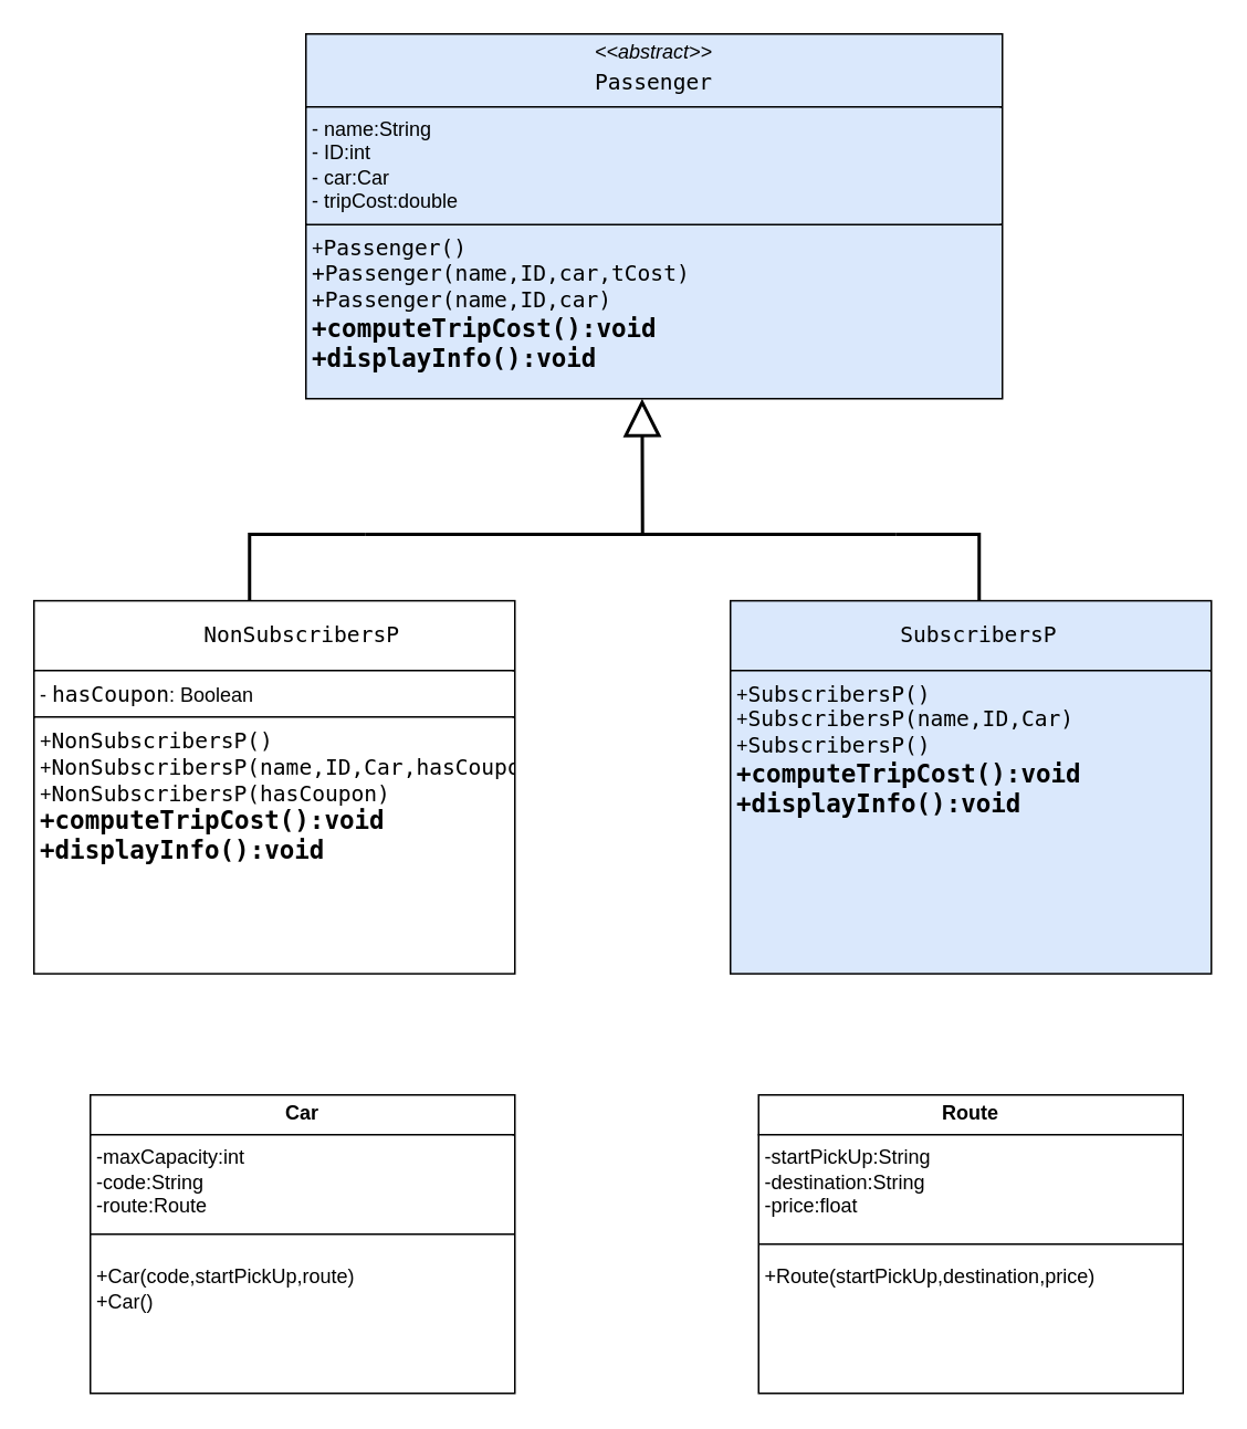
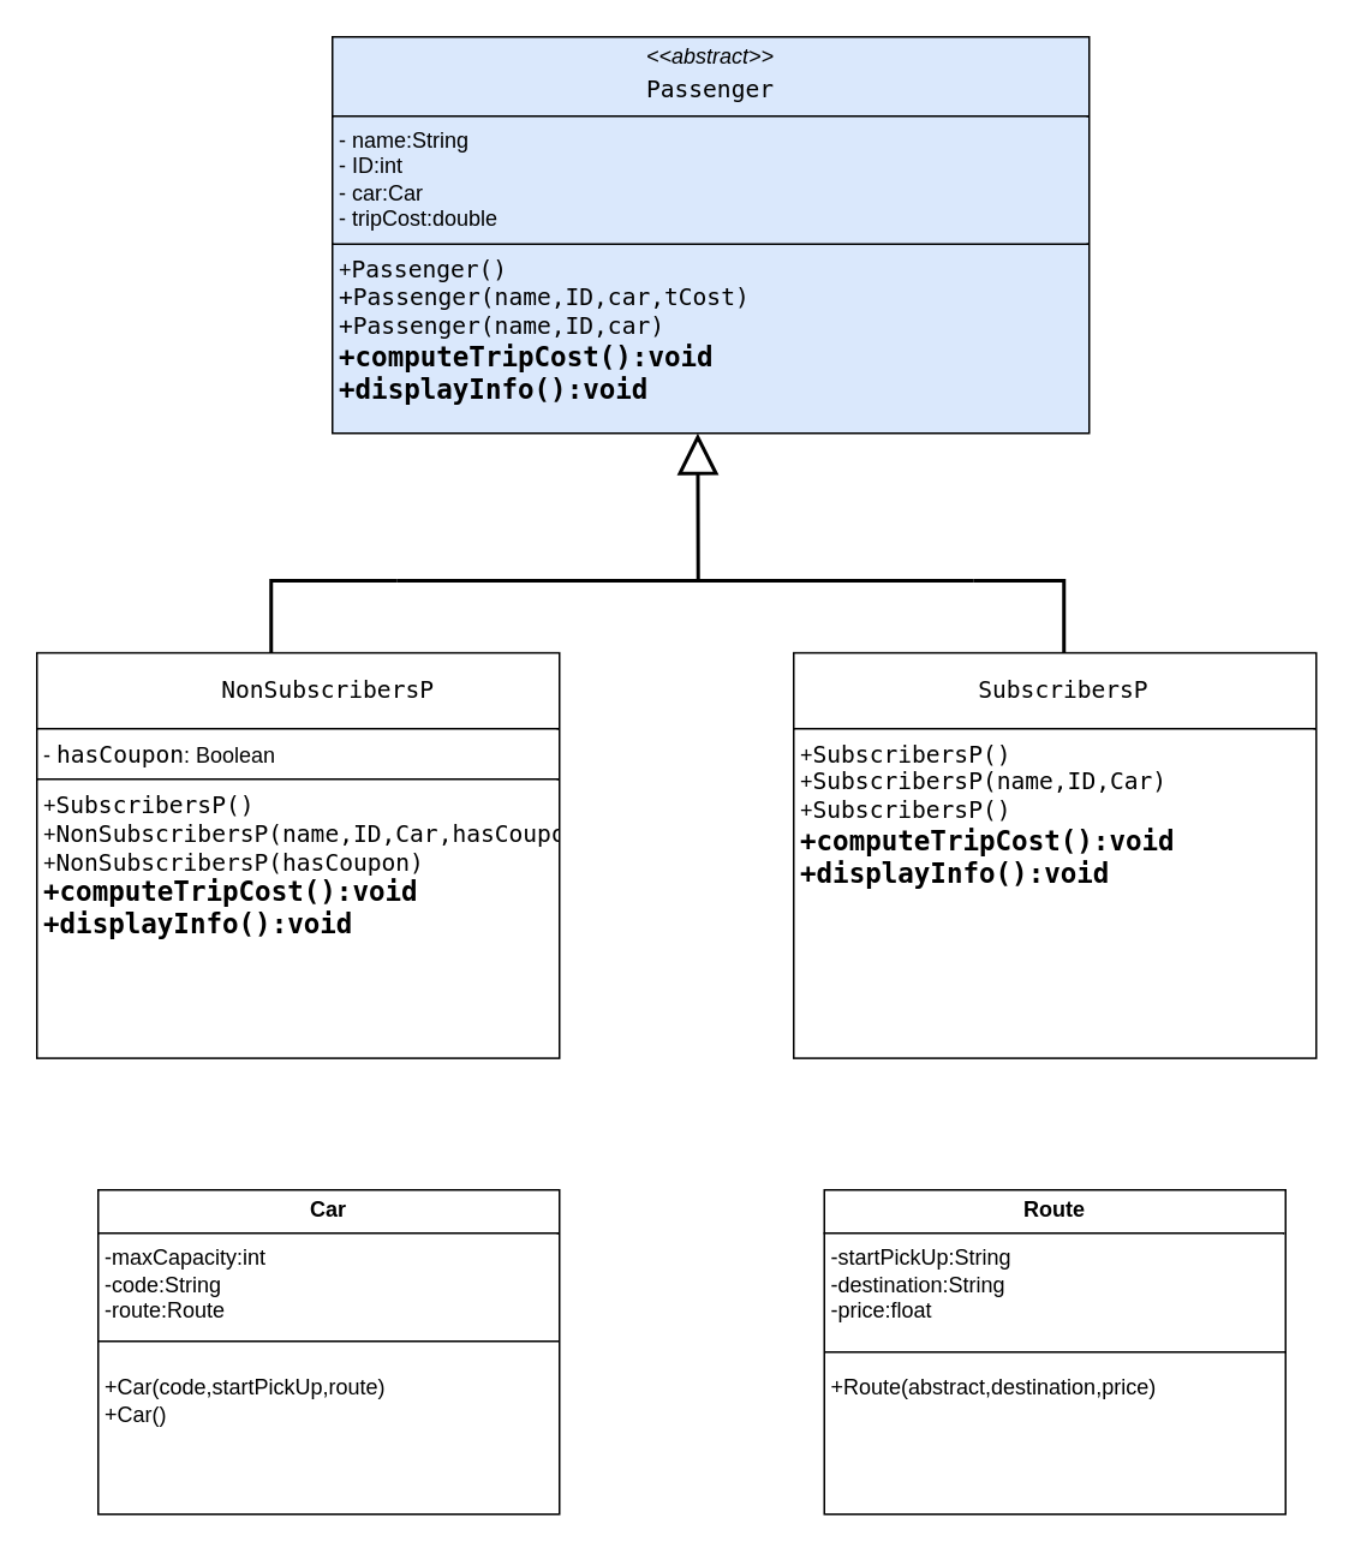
- <mxCell id="5" value="&lt;blockquote style=&quot;margin: 0 0 0 40px; border: none; padding: 0px;&quot;&gt;&lt;div style=&quot;&quot;&gt;&lt;pre style=&quot;font-family: &amp;quot;JetBrains Mono&amp;quot;, monospace; font-size: 9.8pt;&quot;&gt;&lt;span style=&quot;white-space: pre;&quot;&gt;&#09;&lt;/span&gt;NonSubscribersP&lt;/pre&gt;&lt;/div&gt;&lt;/blockquote&gt;&lt;hr size=&quot;1&quot; style=&quot;border-style:solid;&quot;&gt;&lt;p style=&quot;margin:0px;margin-left:4px;&quot;&gt;-&amp;nbsp;&lt;span style=&quot;font-family: &amp;quot;JetBrains Mono&amp;quot;, monospace; font-size: 9.8pt;&quot;&gt;hasCoupon&lt;/span&gt;: Boolean&lt;/p&gt;&lt;hr size=&quot;1&quot; style=&quot;border-style:solid;&quot;&gt;&lt;p style=&quot;margin:0px;margin-left:4px;&quot;&gt;+&lt;span style=&quot;font-family: &amp;quot;JetBrains Mono&amp;quot;, monospace; font-size: 9.8pt;&quot;&gt;NonSubscribersP()&lt;/span&gt;&lt;/p&gt;&lt;p style=&quot;margin: 0px 0px 0px 4px;&quot;&gt;+&lt;span style=&quot;font-family: &amp;quot;JetBrains Mono&amp;quot;, monospace; font-size: 9.8pt;&quot;&gt;NonSubscribersP(name,ID,Car,&lt;/span&gt;&lt;span style=&quot;font-family: &amp;quot;JetBrains Mono&amp;quot;, monospace; font-size: 13.067px; background-color: initial;&quot;&gt;hasCoupon&lt;/span&gt;&lt;span style=&quot;font-family: &amp;quot;JetBrains Mono&amp;quot;, monospace; font-size: 9.8pt; background-color: initial;&quot;&gt;)&lt;/span&gt;&lt;/p&gt;&lt;div&gt;&lt;p style=&quot;margin: 0px 0px 0px 4px;&quot;&gt;+&lt;span style=&quot;font-family: &amp;quot;JetBrains Mono&amp;quot;, monospace; font-size: 9.8pt;&quot;&gt;NonSubscribersP(&lt;/span&gt;&lt;span style=&quot;font-family: &amp;quot;JetBrains Mono&amp;quot;, monospace; font-size: 13.067px; background-color: initial;&quot;&gt;hasCoupon&lt;/span&gt;&lt;span style=&quot;font-family: &amp;quot;JetBrains Mono&amp;quot;, monospace; font-size: 9.8pt; background-color: initial;&quot;&gt;)&lt;/span&gt;&lt;/p&gt;&lt;p style=&quot;margin: 0px 0px 0px 4px;&quot;&gt;&lt;b style=&quot;font-size: 15px; background-color: initial;&quot;&gt;&lt;span style=&quot;font-family: &amp;quot;JetBrains Mono&amp;quot;, monospace;&quot;&gt;+&lt;/span&gt;&lt;span style=&quot;font-family: &amp;quot;JetBrains Mono&amp;quot;, monospace;&quot;&gt;computeTripCost():void&lt;/span&gt;&lt;/b&gt;&lt;br&gt;&lt;/p&gt;&lt;p style=&quot;margin: 0px 0px 0px 4px; font-size: 15px;&quot;&gt;&lt;b&gt;&lt;span style=&quot;font-family: &amp;quot;JetBrains Mono&amp;quot;, monospace;&quot;&gt;+&lt;/span&gt;&lt;/b&gt;&lt;b style=&quot;background-color: initial;&quot;&gt;&lt;span style=&quot;font-family: &amp;quot;JetBrains Mono&amp;quot;, monospace;&quot;&gt;displayInfo():void&lt;/span&gt;&lt;/b&gt;&lt;/p&gt;&lt;p style=&quot;margin: 0px 0px 0px 4px; font-size: 15px;&quot;&gt;&lt;br&gt;&lt;/p&gt;&lt;p style=&quot;margin: 0px 0px 0px 4px;&quot;&gt;&lt;span style=&quot;background-color: initial; font-family: &amp;quot;JetBrains Mono&amp;quot;, monospace; font-size: 13.067px;&quot;&gt;&lt;br&gt;&lt;/span&gt;&lt;/p&gt;&lt;/div&gt;&lt;div&gt;&lt;span style=&quot;background-color: initial; font-family: &amp;quot;JetBrains Mono&amp;quot;, monospace; font-size: 9.8pt;&quot;&gt;&lt;br&gt;&lt;/span&gt;&lt;/div&gt;&lt;div&gt;&lt;span style=&quot;font-family: &amp;quot;JetBrains Mono&amp;quot;, monospace; font-size: 9.8pt; background-color: initial;&quot;&gt;&lt;br&gt;&lt;/span&gt;&lt;/div&gt;" style="verticalAlign=top;align=left;overflow=fill;html=1;whiteSpace=wrap;" vertex="1" parent="1"><mxGeometry x="20" y="361.9" width="290" height="225" as="geometry" /></mxCell>
+ <mxCell id="5" value="&lt;blockquote style=&quot;margin: 0 0 0 40px; border: none; padding: 0px;&quot;&gt;&lt;div style=&quot;&quot;&gt;&lt;pre style=&quot;font-family: &amp;quot;JetBrains Mono&amp;quot;, monospace; font-size: 9.8pt;&quot;&gt;&lt;span style=&quot;white-space: pre;&quot;&gt;&#09;&lt;/span&gt;NonSubscribersP&lt;/pre&gt;&lt;/div&gt;&lt;/blockquote&gt;&lt;hr size=&quot;1&quot; style=&quot;border-style:solid;&quot;&gt;&lt;p style=&quot;margin:0px;margin-left:4px;&quot;&gt;-&amp;nbsp;&lt;span style=&quot;font-family: &amp;quot;JetBrains Mono&amp;quot;, monospace; font-size: 9.8pt;&quot;&gt;hasCoupon&lt;/span&gt;: Boolean&lt;/p&gt;&lt;hr size=&quot;1&quot; style=&quot;border-style:solid;&quot;&gt;&lt;p style=&quot;margin:0px;margin-left:4px;&quot;&gt;+&lt;span style=&quot;font-family: &amp;quot;JetBrains Mono&amp;quot;, monospace; font-size: 9.8pt;&quot;&gt;SubscribersP()&lt;/span&gt;&lt;/p&gt;&lt;p style=&quot;margin: 0px 0px 0px 4px;&quot;&gt;+&lt;span style=&quot;font-family: &amp;quot;JetBrains Mono&amp;quot;, monospace; font-size: 9.8pt;&quot;&gt;NonSubscribersP(name,ID,Car,&lt;/span&gt;&lt;span style=&quot;font-family: &amp;quot;JetBrains Mono&amp;quot;, monospace; font-size: 13.067px; background-color: initial;&quot;&gt;hasCoupon&lt;/span&gt;&lt;span style=&quot;font-family: &amp;quot;JetBrains Mono&amp;quot;, monospace; font-size: 9.8pt; background-color: initial;&quot;&gt;)&lt;/span&gt;&lt;/p&gt;&lt;div&gt;&lt;p style=&quot;margin: 0px 0px 0px 4px;&quot;&gt;+&lt;span style=&quot;font-family: &amp;quot;JetBrains Mono&amp;quot;, monospace; font-size: 9.8pt;&quot;&gt;NonSubscribersP(&lt;/span&gt;&lt;span style=&quot;font-family: &amp;quot;JetBrains Mono&amp;quot;, monospace; font-size: 13.067px; background-color: initial;&quot;&gt;hasCoupon&lt;/span&gt;&lt;span style=&quot;font-family: &amp;quot;JetBrains Mono&amp;quot;, monospace; font-size: 9.8pt; background-color: initial;&quot;&gt;)&lt;/span&gt;&lt;/p&gt;&lt;p style=&quot;margin: 0px 0px 0px 4px;&quot;&gt;&lt;b style=&quot;font-size: 15px; background-color: initial;&quot;&gt;&lt;span style=&quot;font-family: &amp;quot;JetBrains Mono&amp;quot;, monospace;&quot;&gt;+&lt;/span&gt;&lt;span style=&quot;font-family: &amp;quot;JetBrains Mono&amp;quot;, monospace;&quot;&gt;computeTripCost():void&lt;/span&gt;&lt;/b&gt;&lt;br&gt;&lt;/p&gt;&lt;p style=&quot;margin: 0px 0px 0px 4px; font-size: 15px;&quot;&gt;&lt;b&gt;&lt;span style=&quot;font-family: &amp;quot;JetBrains Mono&amp;quot;, monospace;&quot;&gt;+&lt;/span&gt;&lt;/b&gt;&lt;b style=&quot;background-color: initial;&quot;&gt;&lt;span style=&quot;font-family: &amp;quot;JetBrains Mono&amp;quot;, monospace;&quot;&gt;displayInfo():void&lt;/span&gt;&lt;/b&gt;&lt;/p&gt;&lt;p style=&quot;margin: 0px 0px 0px 4px; font-size: 15px;&quot;&gt;&lt;br&gt;&lt;/p&gt;&lt;p style=&quot;margin: 0px 0px 0px 4px;&quot;&gt;&lt;span style=&quot;background-color: initial; font-family: &amp;quot;JetBrains Mono&amp;quot;, monospace; font-size: 13.067px;&quot;&gt;&lt;br&gt;&lt;/span&gt;&lt;/p&gt;&lt;/div&gt;&lt;div&gt;&lt;span style=&quot;background-color: initial; font-family: &amp;quot;JetBrains Mono&amp;quot;, monospace; font-size: 9.8pt;&quot;&gt;&lt;br&gt;&lt;/span&gt;&lt;/div&gt;&lt;div&gt;&lt;span style=&quot;font-family: &amp;quot;JetBrains Mono&amp;quot;, monospace; font-size: 9.8pt; background-color: initial;&quot;&gt;&lt;br&gt;&lt;/span&gt;&lt;/div&gt;" style="verticalAlign=top;align=left;overflow=fill;html=1;whiteSpace=wrap;" vertex="1" parent="1"><mxGeometry x="20" y="361.9" width="290" height="225" as="geometry" /></mxCell>
- <mxCell id="7" value="&lt;blockquote style=&quot;margin: 0 0 0 40px; border: none; padding: 0px;&quot;&gt;&lt;div style=&quot;&quot;&gt;&lt;pre style=&quot;font-family: &amp;quot;JetBrains Mono&amp;quot;, monospace; font-size: 9.8pt;&quot;&gt;&lt;span style=&quot;white-space: pre;&quot;&gt;&#09;&lt;/span&gt;SubscribersP&lt;/pre&gt;&lt;/div&gt;&lt;/blockquote&gt;&lt;hr size=&quot;1&quot; style=&quot;border-style:solid;&quot;&gt;&lt;p style=&quot;margin:0px;margin-left:4px;&quot;&gt;&lt;/p&gt;&lt;p style=&quot;margin:0px;margin-left:4px;&quot;&gt;+&lt;span style=&quot;font-family: &amp;quot;JetBrains Mono&amp;quot;, monospace; font-size: 9.8pt; background-color: initial;&quot;&gt;SubscribersP&lt;/span&gt;&lt;span style=&quot;font-family: &amp;quot;JetBrains Mono&amp;quot;, monospace; font-size: 9.8pt; background-color: initial;&quot;&gt;()&lt;/span&gt;&lt;/p&gt;&lt;p style=&quot;margin: 0px 0px 0px 4px;&quot;&gt;+&lt;span style=&quot;font-family: &amp;quot;JetBrains Mono&amp;quot;, monospace; font-size: 9.8pt; background-color: initial;&quot;&gt;SubscribersP&lt;/span&gt;&lt;span style=&quot;background-color: initial; font-family: &amp;quot;JetBrains Mono&amp;quot;, monospace; font-size: 9.8pt;&quot;&gt;(name,ID,Car&lt;/span&gt;&lt;span style=&quot;background-color: initial; font-family: &amp;quot;JetBrains Mono&amp;quot;, monospace; font-size: 9.8pt;&quot;&gt;)&lt;/span&gt;&lt;/p&gt;&lt;div&gt;&lt;p style=&quot;margin: 0px 0px 0px 4px;&quot;&gt;+&lt;span style=&quot;font-family: &amp;quot;JetBrains Mono&amp;quot;, monospace; font-size: 9.8pt; background-color: initial;&quot;&gt;SubscribersP&lt;/span&gt;&lt;span style=&quot;background-color: initial; font-family: &amp;quot;JetBrains Mono&amp;quot;, monospace; font-size: 9.8pt;&quot;&gt;(&lt;/span&gt;&lt;span style=&quot;background-color: initial; font-family: &amp;quot;JetBrains Mono&amp;quot;, monospace; font-size: 9.8pt;&quot;&gt;)&lt;/span&gt;&lt;/p&gt;&lt;p style=&quot;margin: 0px 0px 0px 4px;&quot;&gt;&lt;b style=&quot;font-size: 15px; background-color: initial;&quot;&gt;&lt;span style=&quot;font-family: &amp;quot;JetBrains Mono&amp;quot;, monospace;&quot;&gt;+&lt;/span&gt;&lt;span style=&quot;font-family: &amp;quot;JetBrains Mono&amp;quot;, monospace;&quot;&gt;computeTripCost():void&lt;/span&gt;&lt;/b&gt;&lt;br&gt;&lt;/p&gt;&lt;p style=&quot;margin: 0px 0px 0px 4px; font-size: 15px;&quot;&gt;&lt;b&gt;&lt;span style=&quot;font-family: &amp;quot;JetBrains Mono&amp;quot;, monospace;&quot;&gt;+&lt;/span&gt;&lt;/b&gt;&lt;b style=&quot;background-color: initial;&quot;&gt;&lt;span style=&quot;font-family: &amp;quot;JetBrains Mono&amp;quot;, monospace;&quot;&gt;displayInfo():void&lt;/span&gt;&lt;/b&gt;&lt;/p&gt;&lt;p style=&quot;margin: 0px 0px 0px 4px; font-size: 15px;&quot;&gt;&lt;br&gt;&lt;/p&gt;&lt;p style=&quot;margin: 0px 0px 0px 4px;&quot;&gt;&lt;span style=&quot;background-color: initial; font-family: &amp;quot;JetBrains Mono&amp;quot;, monospace; font-size: 13.067px;&quot;&gt;&lt;br&gt;&lt;/span&gt;&lt;/p&gt;&lt;/div&gt;&lt;div&gt;&lt;span style=&quot;background-color: initial; font-family: &amp;quot;JetBrains Mono&amp;quot;, monospace; font-size: 9.8pt;&quot;&gt;&lt;br&gt;&lt;/span&gt;&lt;/div&gt;&lt;div&gt;&lt;span style=&quot;font-family: &amp;quot;JetBrains Mono&amp;quot;, monospace; font-size: 9.8pt; background-color: initial;&quot;&gt;&lt;br&gt;&lt;/span&gt;&lt;/div&gt;" style="verticalAlign=top;align=left;overflow=fill;html=1;whiteSpace=wrap;fillColor=#dae8fc;" vertex="1" parent="1"><mxGeometry x="440" y="361.9" width="290" height="225" as="geometry" /></mxCell>
+ <mxCell id="7" value="&lt;blockquote style=&quot;margin: 0 0 0 40px; border: none; padding: 0px;&quot;&gt;&lt;div style=&quot;&quot;&gt;&lt;pre style=&quot;font-family: &amp;quot;JetBrains Mono&amp;quot;, monospace; font-size: 9.8pt;&quot;&gt;&lt;span style=&quot;white-space: pre;&quot;&gt;&#09;&lt;/span&gt;SubscribersP&lt;/pre&gt;&lt;/div&gt;&lt;/blockquote&gt;&lt;hr size=&quot;1&quot; style=&quot;border-style:solid;&quot;&gt;&lt;p style=&quot;margin:0px;margin-left:4px;&quot;&gt;&lt;/p&gt;&lt;p style=&quot;margin:0px;margin-left:4px;&quot;&gt;+&lt;span style=&quot;font-family: &amp;quot;JetBrains Mono&amp;quot;, monospace; font-size: 9.8pt; background-color: initial;&quot;&gt;SubscribersP&lt;/span&gt;&lt;span style=&quot;font-family: &amp;quot;JetBrains Mono&amp;quot;, monospace; font-size: 9.8pt; background-color: initial;&quot;&gt;()&lt;/span&gt;&lt;/p&gt;&lt;p style=&quot;margin: 0px 0px 0px 4px;&quot;&gt;+&lt;span style=&quot;font-family: &amp;quot;JetBrains Mono&amp;quot;, monospace; font-size: 9.8pt; background-color: initial;&quot;&gt;SubscribersP&lt;/span&gt;&lt;span style=&quot;background-color: initial; font-family: &amp;quot;JetBrains Mono&amp;quot;, monospace; font-size: 9.8pt;&quot;&gt;(name,ID,Car&lt;/span&gt;&lt;span style=&quot;background-color: initial; font-family: &amp;quot;JetBrains Mono&amp;quot;, monospace; font-size: 9.8pt;&quot;&gt;)&lt;/span&gt;&lt;/p&gt;&lt;div&gt;&lt;p style=&quot;margin: 0px 0px 0px 4px;&quot;&gt;+&lt;span style=&quot;font-family: &amp;quot;JetBrains Mono&amp;quot;, monospace; font-size: 9.8pt; background-color: initial;&quot;&gt;SubscribersP&lt;/span&gt;&lt;span style=&quot;background-color: initial; font-family: &amp;quot;JetBrains Mono&amp;quot;, monospace; font-size: 9.8pt;&quot;&gt;(&lt;/span&gt;&lt;span style=&quot;background-color: initial; font-family: &amp;quot;JetBrains Mono&amp;quot;, monospace; font-size: 9.8pt;&quot;&gt;)&lt;/span&gt;&lt;/p&gt;&lt;p style=&quot;margin: 0px 0px 0px 4px;&quot;&gt;&lt;b style=&quot;font-size: 15px; background-color: initial;&quot;&gt;&lt;span style=&quot;font-family: &amp;quot;JetBrains Mono&amp;quot;, monospace;&quot;&gt;+&lt;/span&gt;&lt;span style=&quot;font-family: &amp;quot;JetBrains Mono&amp;quot;, monospace;&quot;&gt;computeTripCost():void&lt;/span&gt;&lt;/b&gt;&lt;br&gt;&lt;/p&gt;&lt;p style=&quot;margin: 0px 0px 0px 4px; font-size: 15px;&quot;&gt;&lt;b&gt;&lt;span style=&quot;font-family: &amp;quot;JetBrains Mono&amp;quot;, monospace;&quot;&gt;+&lt;/span&gt;&lt;/b&gt;&lt;b style=&quot;background-color: initial;&quot;&gt;&lt;span style=&quot;font-family: &amp;quot;JetBrains Mono&amp;quot;, monospace;&quot;&gt;displayInfo():void&lt;/span&gt;&lt;/b&gt;&lt;/p&gt;&lt;p style=&quot;margin: 0px 0px 0px 4px; font-size: 15px;&quot;&gt;&lt;br&gt;&lt;/p&gt;&lt;p style=&quot;margin: 0px 0px 0px 4px;&quot;&gt;&lt;span style=&quot;background-color: initial; font-family: &amp;quot;JetBrains Mono&amp;quot;, monospace; font-size: 13.067px;&quot;&gt;&lt;br&gt;&lt;/span&gt;&lt;/p&gt;&lt;/div&gt;&lt;div&gt;&lt;span style=&quot;background-color: initial; font-family: &amp;quot;JetBrains Mono&amp;quot;, monospace; font-size: 9.8pt;&quot;&gt;&lt;br&gt;&lt;/span&gt;&lt;/div&gt;&lt;div&gt;&lt;span style=&quot;font-family: &amp;quot;JetBrains Mono&amp;quot;, monospace; font-size: 9.8pt; background-color: initial;&quot;&gt;&lt;br&gt;&lt;/span&gt;&lt;/div&gt;" style="verticalAlign=top;align=left;overflow=fill;html=1;whiteSpace=wrap;" vertex="1" parent="1"><mxGeometry x="440" y="361.9" width="290" height="225" as="geometry" /></mxCell>
- <mxCell id="11" value="&lt;p style=&quot;margin:0px;margin-top:4px;text-align:center;&quot;&gt;&lt;b&gt;Route&lt;/b&gt;&lt;/p&gt;&lt;hr size=&quot;1&quot; style=&quot;border-style:solid;&quot;&gt;&lt;p style=&quot;margin:0px;margin-left:4px;&quot;&gt;&lt;/p&gt;&lt;p style=&quot;margin:0px;margin-left:4px;&quot;&gt;&lt;span style=&quot;background-color: initial;&quot;&gt;-startPickUp:String&lt;/span&gt;&lt;br&gt;&lt;/p&gt;&lt;p style=&quot;margin:0px;margin-left:4px;&quot;&gt;-destination:String&amp;nbsp;&lt;/p&gt;&lt;p style=&quot;margin:0px;margin-left:4px;&quot;&gt;-price:float&lt;/p&gt;&lt;p style=&quot;margin:0px;margin-left:4px;&quot;&gt;&lt;br&gt;&lt;/p&gt;&lt;p style=&quot;margin:0px;margin-left:4px;&quot;&gt;&lt;br&gt;&lt;/p&gt;&lt;p style=&quot;margin:0px;margin-left:4px;&quot;&gt;+Route(startPickUp,destination,price)&lt;/p&gt;&lt;p style=&quot;margin:0px;margin-left:4px;&quot;&gt;&lt;br&gt;&lt;/p&gt;&lt;p style=&quot;margin:0px;margin-left:4px;&quot;&gt;&lt;br&gt;&lt;/p&gt;" style="verticalAlign=top;align=left;overflow=fill;html=1;whiteSpace=wrap;" vertex="1" parent="1"><mxGeometry x="457" y="660" width="256" height="180" as="geometry" /></mxCell>
+ <mxCell id="11" value="&lt;p style=&quot;margin:0px;margin-top:4px;text-align:center;&quot;&gt;&lt;b&gt;Route&lt;/b&gt;&lt;/p&gt;&lt;hr size=&quot;1&quot; style=&quot;border-style:solid;&quot;&gt;&lt;p style=&quot;margin:0px;margin-left:4px;&quot;&gt;&lt;/p&gt;&lt;p style=&quot;margin:0px;margin-left:4px;&quot;&gt;&lt;span style=&quot;background-color: initial;&quot;&gt;-startPickUp:String&lt;/span&gt;&lt;br&gt;&lt;/p&gt;&lt;p style=&quot;margin:0px;margin-left:4px;&quot;&gt;-destination:String&amp;nbsp;&lt;/p&gt;&lt;p style=&quot;margin:0px;margin-left:4px;&quot;&gt;-price:float&lt;/p&gt;&lt;p style=&quot;margin:0px;margin-left:4px;&quot;&gt;&lt;br&gt;&lt;/p&gt;&lt;p style=&quot;margin:0px;margin-left:4px;&quot;&gt;&lt;br&gt;&lt;/p&gt;&lt;p style=&quot;margin:0px;margin-left:4px;&quot;&gt;+Route(abstract,destination,price)&lt;/p&gt;&lt;p style=&quot;margin:0px;margin-left:4px;&quot;&gt;&lt;br&gt;&lt;/p&gt;&lt;p style=&quot;margin:0px;margin-left:4px;&quot;&gt;&lt;br&gt;&lt;/p&gt;" style="verticalAlign=top;align=left;overflow=fill;html=1;whiteSpace=wrap;" vertex="1" parent="1"><mxGeometry x="457" y="660" width="256" height="180" as="geometry" /></mxCell>
